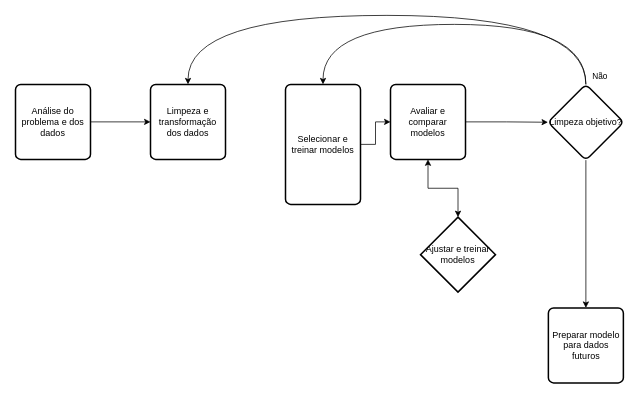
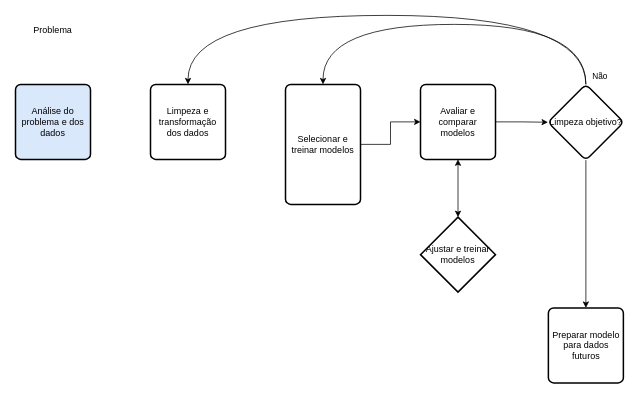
+ <mxCell id="4" value="Problema" style="text;html=1;strokeColor=none;fillColor=none;align=center;verticalAlign=middle;whiteSpace=wrap;rounded=1;" parent="1" vertex="1"><mxGeometry x="40" y="25" width="60" height="30" as="geometry" /></mxCell>
- <mxCell id="3" value="Análise do problema e dos dados" style="rounded=1;whiteSpace=wrap;html=1;absoluteArcSize=1;arcSize=14;strokeWidth=2;" parent="1" vertex="1"><mxGeometry x="20" y="112" width="100" height="100" as="geometry" /></mxCell>
+ <mxCell id="3" value="Análise do problema e dos dados" style="rounded=1;whiteSpace=wrap;html=1;absoluteArcSize=1;arcSize=14;strokeWidth=2;fillColor=#dae8fc;" parent="1" vertex="1"><mxGeometry x="20" y="112" width="100" height="100" as="geometry" /></mxCell>
- <mxCell id="2" value="" style="edgeStyle=orthogonalEdgeStyle;rounded=0;orthogonalLoop=1;jettySize=auto;html=1;" parent="1" source="3" target="5" edge="1"><mxGeometry relative="1" as="geometry" /></mxCell>
- <mxCell id="10" value="Avaliar e comparar modelos" style="rounded=1;whiteSpace=wrap;html=1;absoluteArcSize=1;arcSize=14;strokeWidth=2;" parent="1" vertex="1"><mxGeometry x="520" y="112" width="100" height="100" as="geometry" /></mxCell>
+ <mxCell id="10" value="Avaliar e comparar modelos" style="rounded=1;whiteSpace=wrap;html=1;absoluteArcSize=1;arcSize=14;strokeWidth=2;" parent="1" vertex="1"><mxGeometry x="560" y="112" width="100" height="100" as="geometry" /></mxCell>
